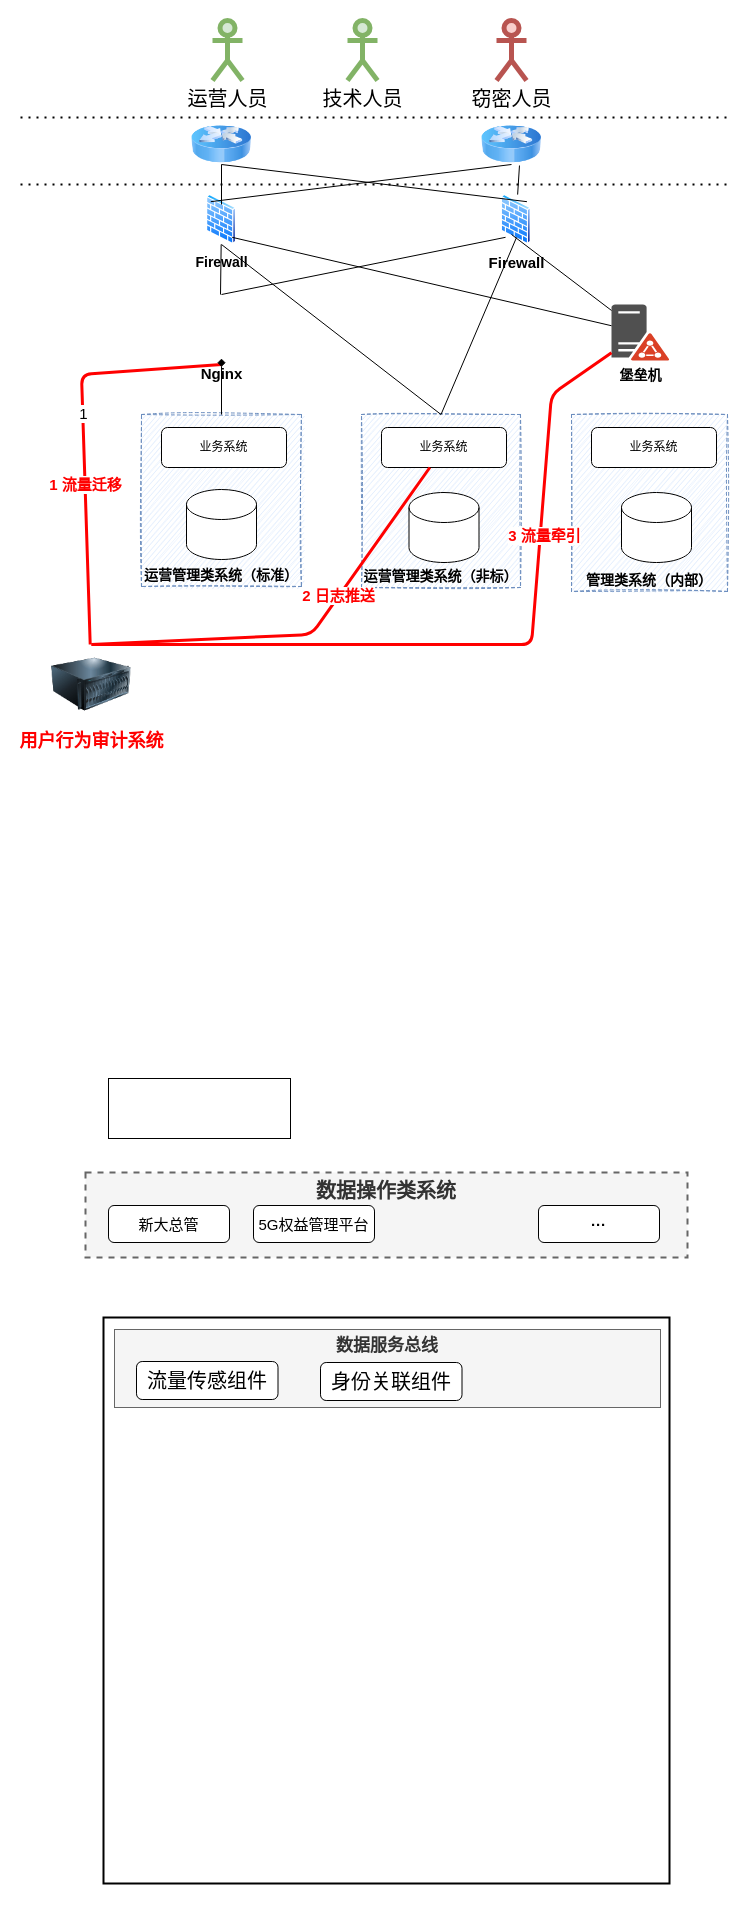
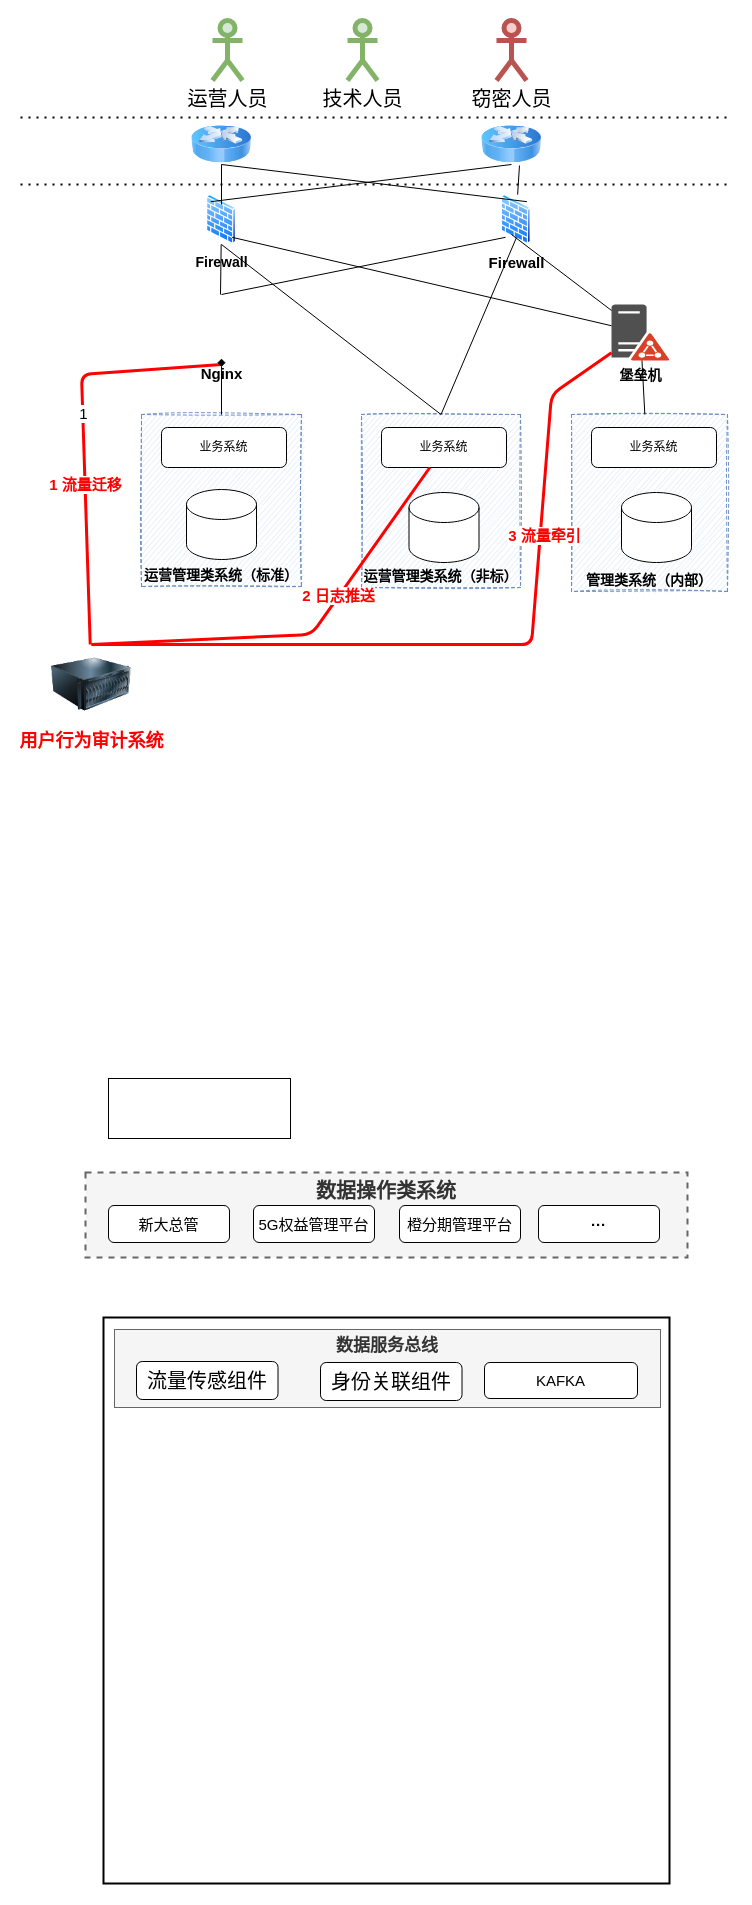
+ <mxCell id="35" value="" style="endArrow=none;html=1;fontSize=14;" parent="1" source="23" target="32" edge="1"><mxGeometry width="50" height="50" relative="1" as="geometry"><mxPoint x="91" y="375.111" as="sourcePoint" /><mxPoint x="661" y="384" as="targetPoint" /></mxGeometry></mxCell>
+ <mxCell id="50" value="橙分期管理平台" style="rounded=1;whiteSpace=wrap;html=1;fontSize=15;" vertex="1" parent="1"><mxGeometry x="399" y="1205" width="121" height="37" as="geometry" /></mxCell>
+ <mxCell id="46" value="KAFKA" style="rounded=1;whiteSpace=wrap;html=1;fontSize=15;" vertex="1" parent="1"><mxGeometry x="484" y="1362" width="153" height="36" as="geometry" /></mxCell>
